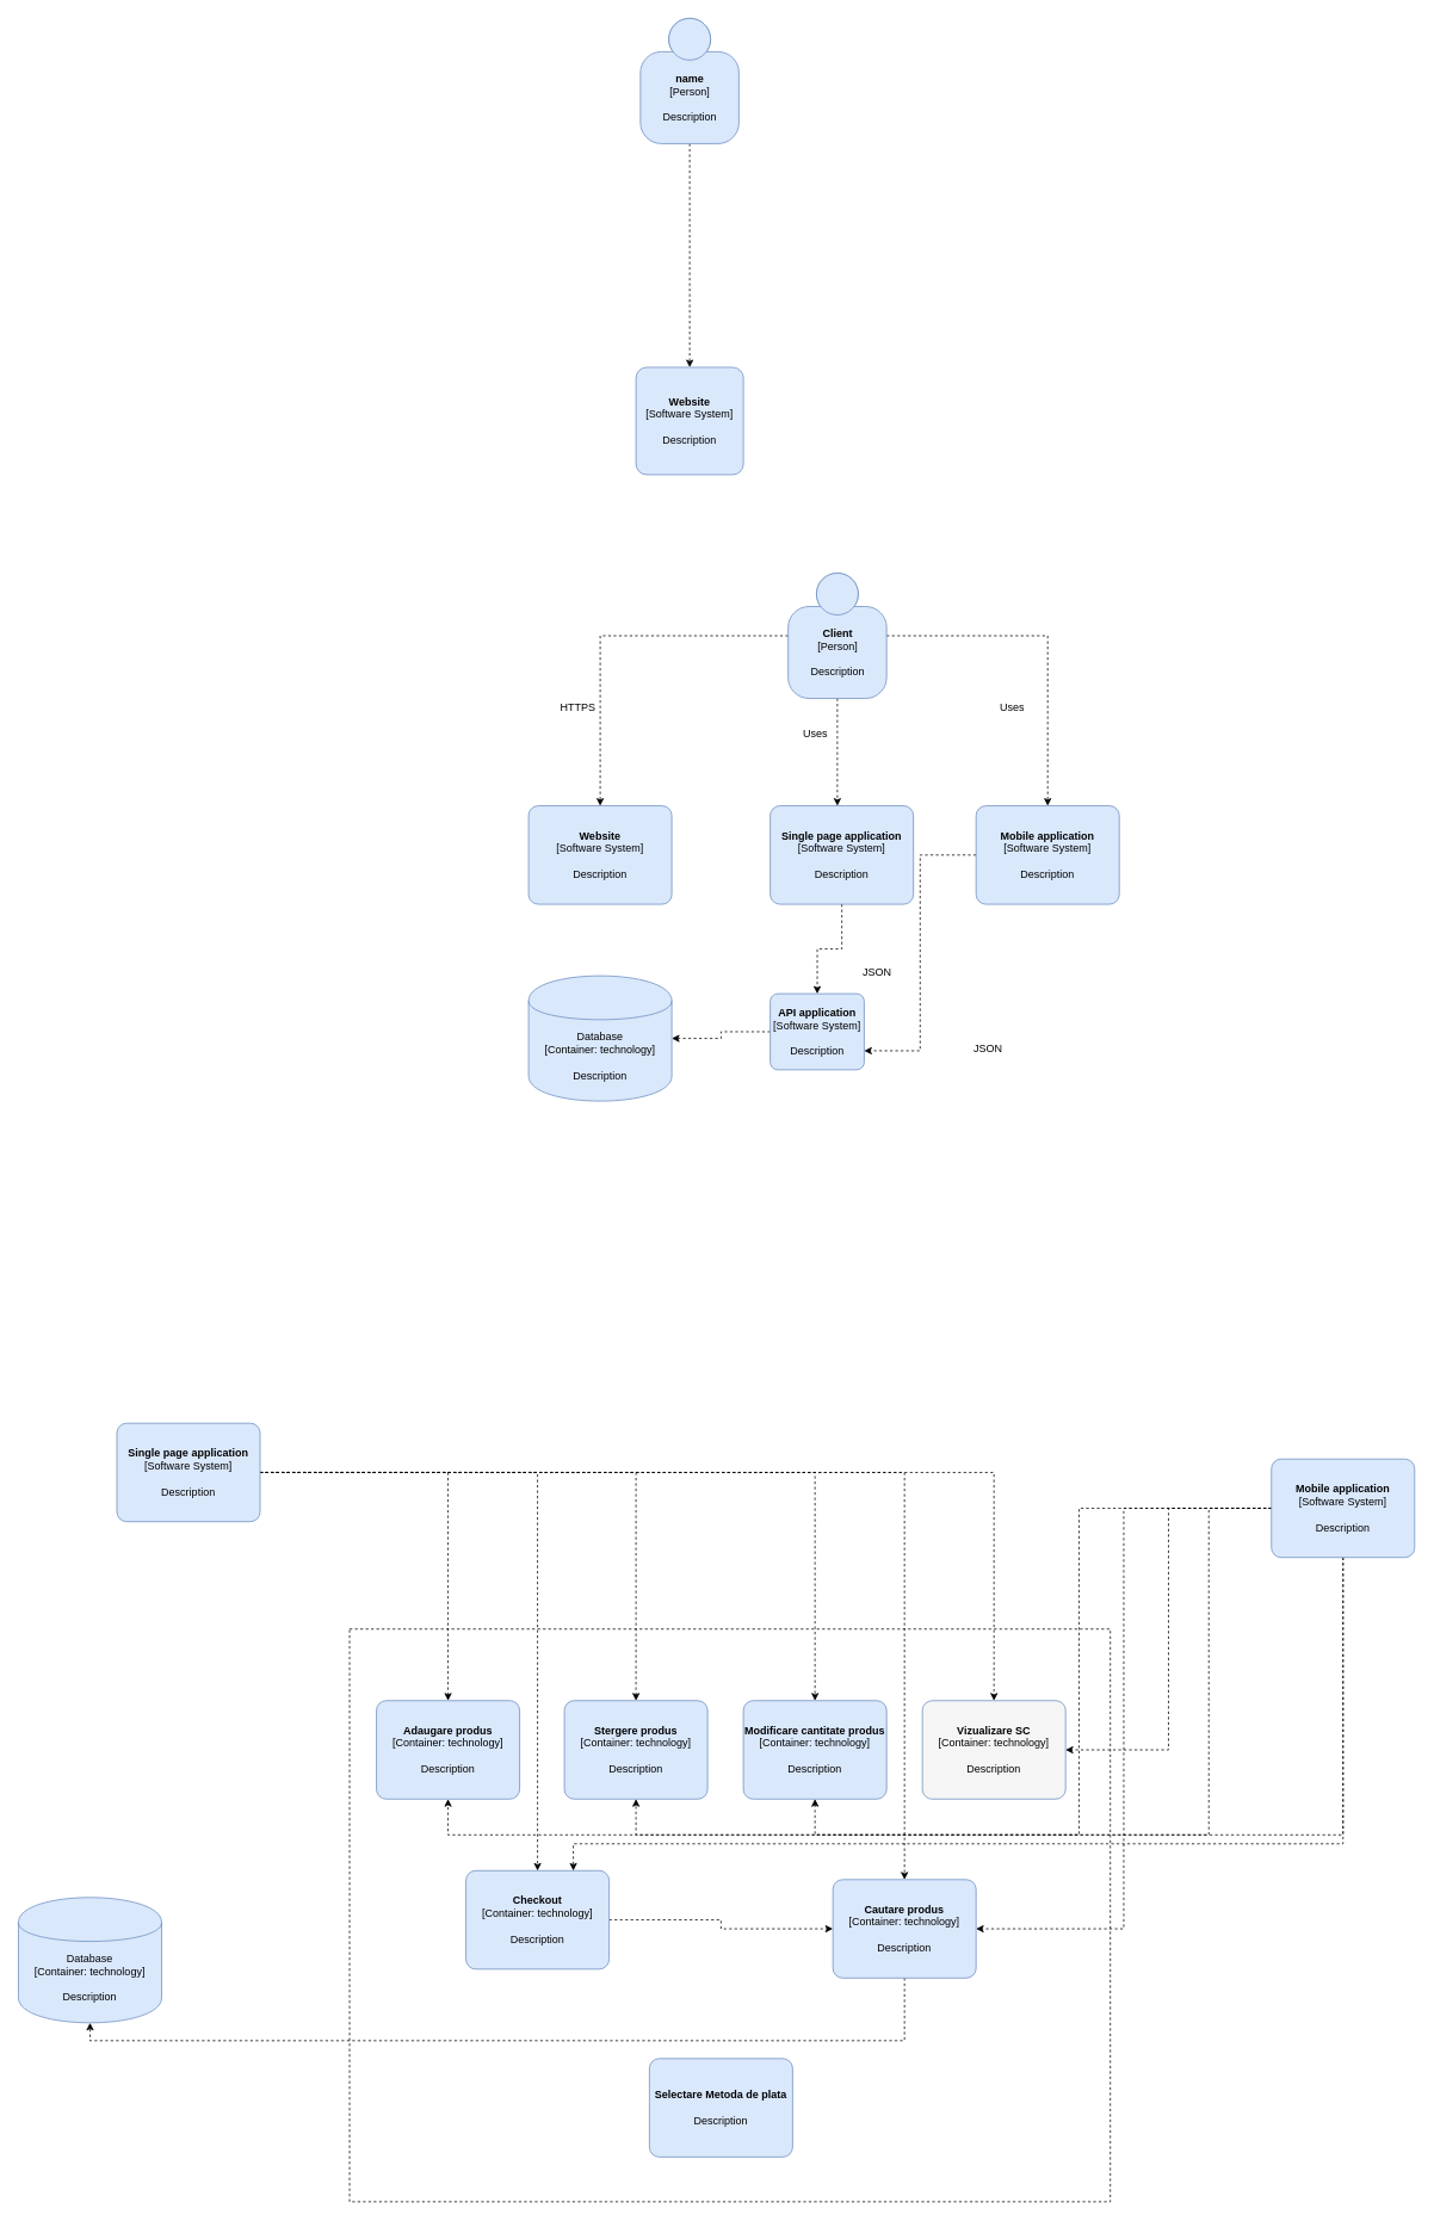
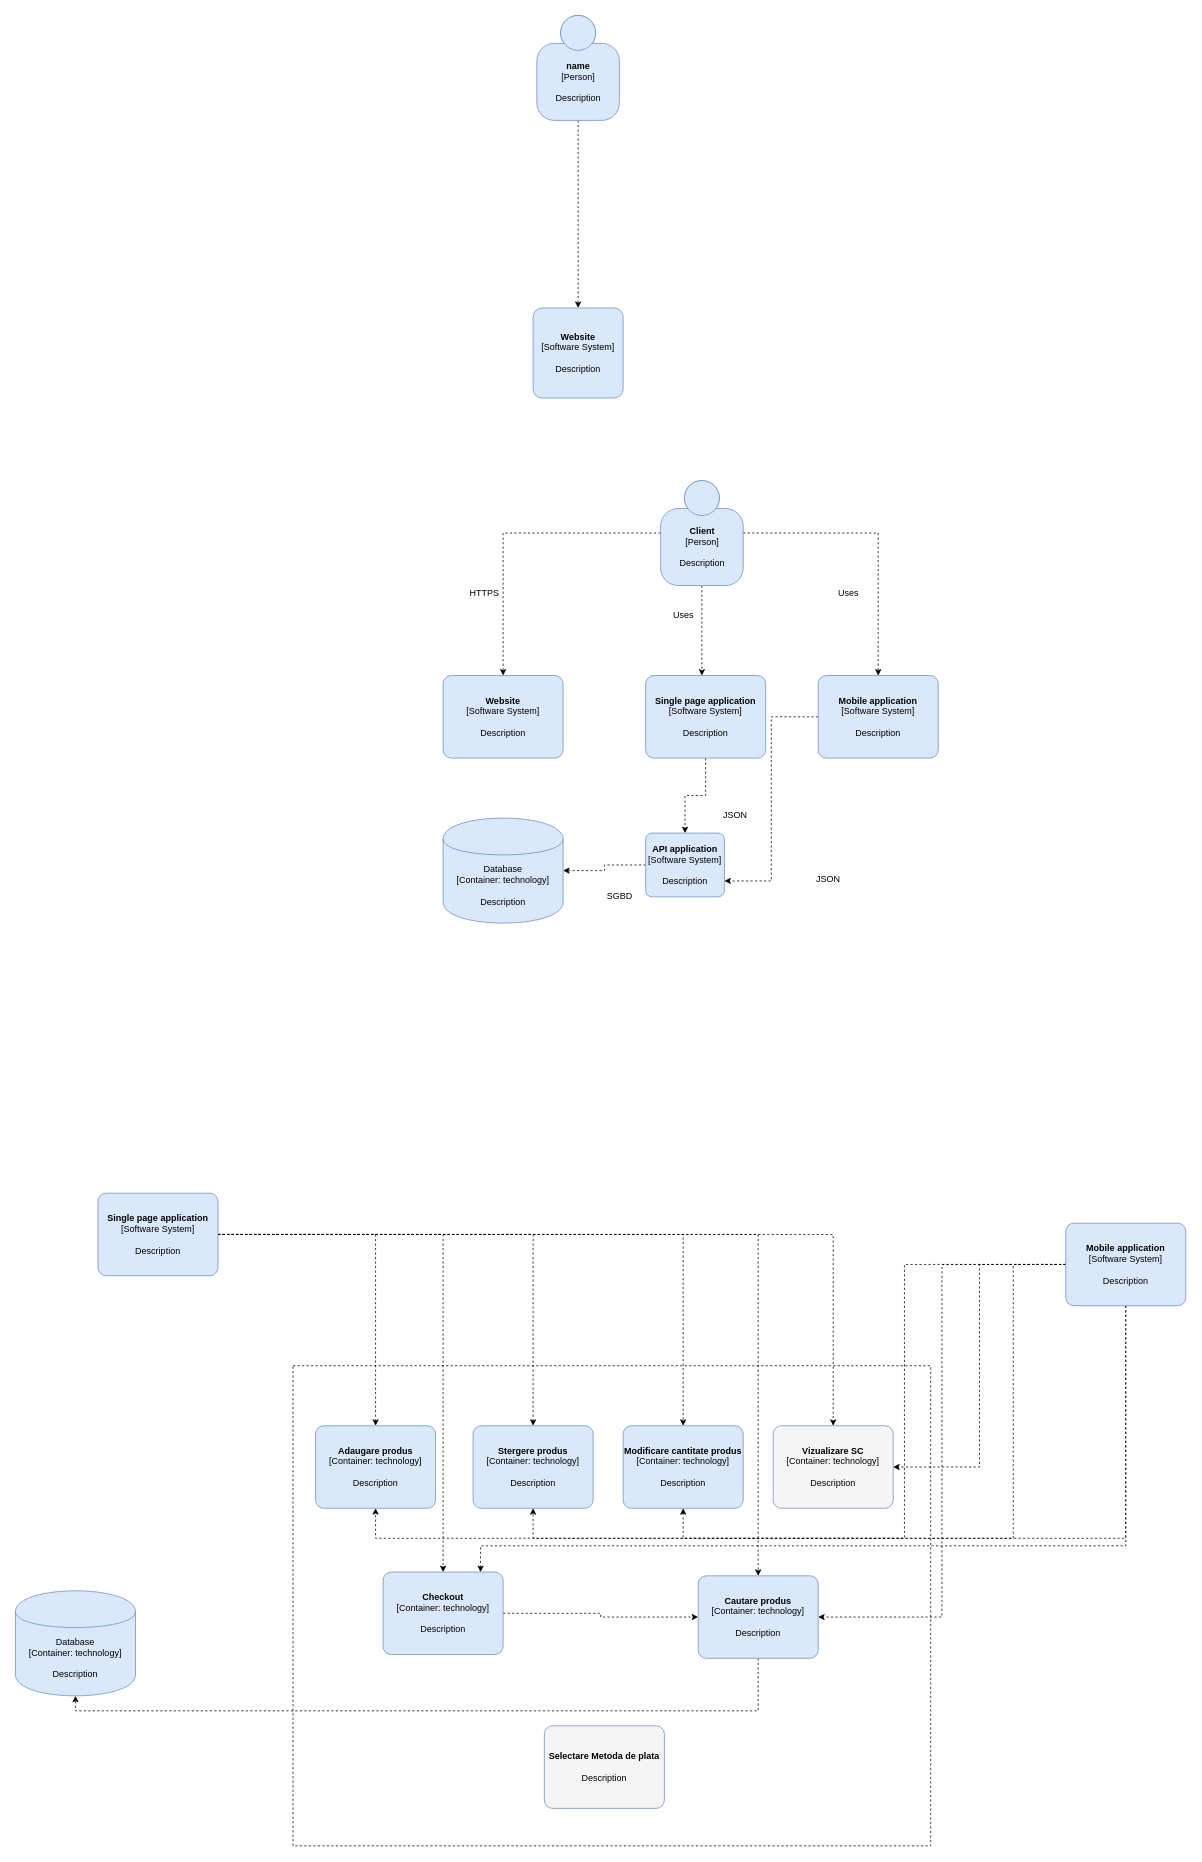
+ <mxCell id="31" value="SGBD" style="text;html=1;align=center;verticalAlign=middle;resizable=0;points=[];autosize=1;" vertex="1" parent="1"><mxGeometry x="800" y="1185" width="50" height="20" as="geometry" /></mxCell>
- <mxCell id="6" value="&lt;b&gt;Checkout&lt;/b&gt;&lt;br&gt;&lt;div&gt;[Container:&amp;nbsp;&lt;span&gt;technology&lt;/span&gt;&lt;span&gt;]&lt;/span&gt;&lt;/div&gt;&lt;br&gt;&lt;div&gt;Description&lt;/div&gt;" style="rounded=1;whiteSpace=wrap;html=1;labelBackgroundColor=none;fillColor=#dae8fc;fontColor=#000000;align=center;arcSize=10;strokeColor=#6c8ebf;points=[[0.25,0,0],[0.5,0,0],[0.75,0,0],[1,0.25,0],[1,0.5,0],[1,0.75,0],[0.75,1,0],[0.5,1,0],[0.25,1,0],[0,0.75,0],[0,0.5,0],[0,0.25,0]];" vertex="1" parent="1"><mxGeometry x="520" y="2090" width="160" height="110.0" as="geometry" /></mxCell>
+ <mxCell id="6" value="&lt;b&gt;Checkout&lt;/b&gt;&lt;br&gt;&lt;div&gt;[Container:&amp;nbsp;&lt;span&gt;technology&lt;/span&gt;&lt;span&gt;]&lt;/span&gt;&lt;/div&gt;&lt;br&gt;&lt;div&gt;Description&lt;/div&gt;" style="rounded=1;whiteSpace=wrap;html=1;labelBackgroundColor=none;fillColor=#dae8fc;fontColor=#000000;align=center;arcSize=10;strokeColor=#6c8ebf;points=[[0.25,0,0],[0.5,0,0],[0.75,0,0],[1,0.25,0],[1,0.5,0],[1,0.75,0],[0.75,1,0],[0.5,1,0],[0.25,1,0],[0,0.75,0],[0,0.5,0],[0,0.25,0]];" vertex="1" parent="1"><mxGeometry x="510" y="2095" width="160" height="110.0" as="geometry" /></mxCell>
- <mxCell id="47" value="&lt;span&gt;&lt;b&gt;Selectare Metoda de plata&lt;/b&gt;&lt;/span&gt;&lt;br&gt;&lt;br&gt;&lt;div&gt;Description&lt;/div&gt;" style="rounded=1;whiteSpace=wrap;html=1;labelBackgroundColor=none;fillColor=#dae8fc;fontColor=#000000;align=center;arcSize=10;strokeColor=#6c8ebf;points=[[0.25,0,0],[0.5,0,0],[0.75,0,0],[1,0.25,0],[1,0.5,0],[1,0.75,0],[0.75,1,0],[0.5,1,0],[0.25,1,0],[0,0.75,0],[0,0.5,0],[0,0.25,0]];" vertex="1" parent="1"><mxGeometry x="725" y="2300" width="160" height="110.0" as="geometry" /></mxCell>
+ <mxCell id="47" value="&lt;span&gt;&lt;b&gt;Selectare Metoda de plata&lt;/b&gt;&lt;/span&gt;&lt;br&gt;&lt;br&gt;&lt;div&gt;Description&lt;/div&gt;" style="rounded=1;whiteSpace=wrap;html=1;labelBackgroundColor=none;fillColor=#f5f5f5;fontColor=#000000;align=center;arcSize=10;strokeColor=#6c8ebf;points=[[0.25,0,0],[0.5,0,0],[0.75,0,0],[1,0.25,0],[1,0.5,0],[1,0.75,0],[0.75,1,0],[0.5,1,0],[0.25,1,0],[0,0.75,0],[0,0.5,0],[0,0.25,0]];" vertex="1" parent="1"><mxGeometry x="725" y="2300" width="160" height="110.0" as="geometry" /></mxCell>
